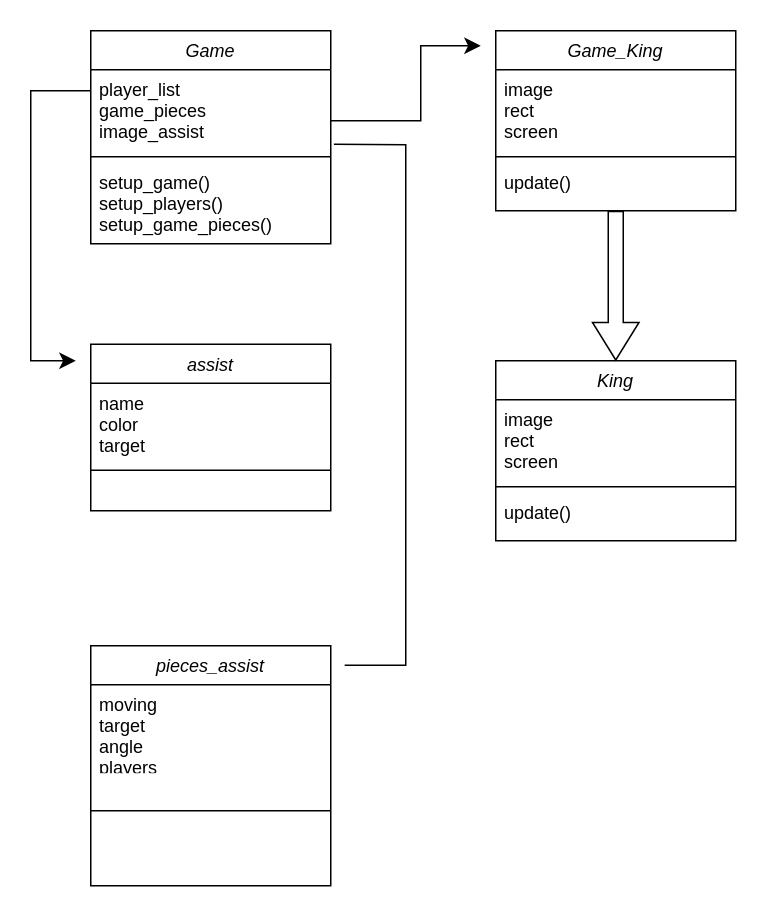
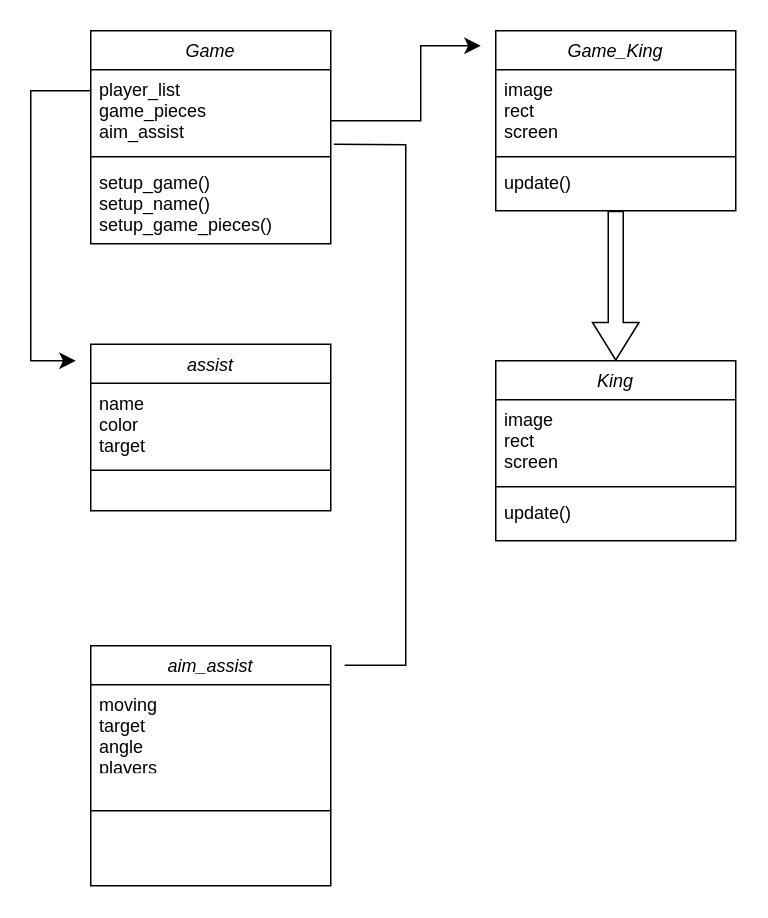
- <mxCell id="3" value="player_list&#10;game_pieces&#10;image_assist" style="text;align=left;verticalAlign=top;spacingLeft=4;spacingRight=4;overflow=hidden;rotatable=0;points=[[0,0.5],[1,0.5]];portConstraint=eastwest;" parent="2" vertex="1"><mxGeometry y="26" width="160" height="54" as="geometry" /></mxCell>
+ <mxCell id="3" value="player_list&#10;game_pieces&#10;aim_assist" style="text;align=left;verticalAlign=top;spacingLeft=4;spacingRight=4;overflow=hidden;rotatable=0;points=[[0,0.5],[1,0.5]];portConstraint=eastwest;" parent="2" vertex="1"><mxGeometry y="26" width="160" height="54" as="geometry" /></mxCell>
- <mxCell id="5" value="setup_game()&#10;setup_players()&#10;setup_game_pieces()" style="text;align=left;verticalAlign=top;spacingLeft=4;spacingRight=4;overflow=hidden;rotatable=0;points=[[0,0.5],[1,0.5]];portConstraint=eastwest;" parent="2" vertex="1"><mxGeometry y="88" width="160" height="54" as="geometry" /></mxCell>
+ <mxCell id="5" value="setup_game()&#10;setup_name()&#10;setup_game_pieces()" style="text;align=left;verticalAlign=top;spacingLeft=4;spacingRight=4;overflow=hidden;rotatable=0;points=[[0,0.5],[1,0.5]];portConstraint=eastwest;" parent="2" vertex="1"><mxGeometry y="88" width="160" height="54" as="geometry" /></mxCell>
- <mxCell id="20" value="pieces_assist" style="swimlane;fontStyle=2;align=center;verticalAlign=top;childLayout=stackLayout;horizontal=1;startSize=26;horizontalStack=0;resizeParent=1;resizeLast=0;collapsible=1;marginBottom=0;rounded=0;shadow=0;strokeWidth=1;" vertex="1" parent="1"><mxGeometry x="60" y="430" width="160" height="160" as="geometry"><mxRectangle x="230" y="140" width="160" height="26" as="alternateBounds" /></mxGeometry></mxCell>
+ <mxCell id="20" value="aim_assist" style="swimlane;fontStyle=2;align=center;verticalAlign=top;childLayout=stackLayout;horizontal=1;startSize=26;horizontalStack=0;resizeParent=1;resizeLast=0;collapsible=1;marginBottom=0;rounded=0;shadow=0;strokeWidth=1;" vertex="1" parent="1"><mxGeometry x="60" y="430" width="160" height="160" as="geometry"><mxRectangle x="230" y="140" width="160" height="26" as="alternateBounds" /></mxGeometry></mxCell>
